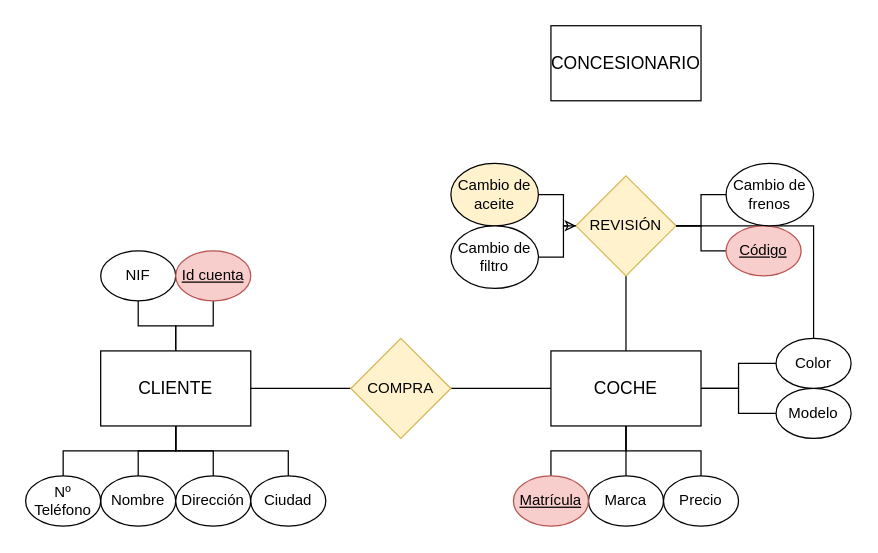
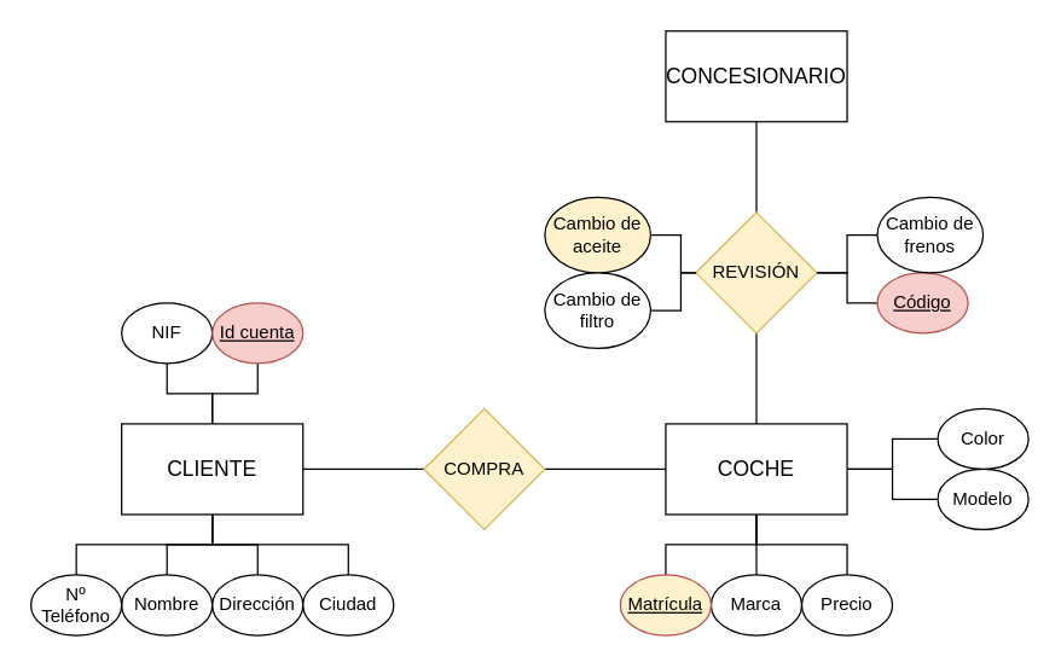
- <mxCell id="37" value="" style="edgeStyle=orthogonalEdgeStyle;rounded=0;orthogonalLoop=1;jettySize=auto;html=1;endArrow=classic;endFill=0;" edge="1" parent="1" source="38" target="32"><mxGeometry relative="1" as="geometry" /></mxCell>
+ <mxCell id="37" value="" style="edgeStyle=orthogonalEdgeStyle;rounded=0;orthogonalLoop=1;jettySize=auto;html=1;endArrow=none;endFill=0;" edge="1" parent="1" source="38" target="32"><mxGeometry relative="1" as="geometry" /></mxCell>
- <mxCell id="30" value="" style="edgeStyle=orthogonalEdgeStyle;rounded=0;orthogonalLoop=1;jettySize=auto;html=1;endArrow=none;endFill=0;" edge="1" parent="1" source="32" target="12"><mxGeometry relative="1" as="geometry" /></mxCell>
+ <mxCell id="30" value="" style="edgeStyle=orthogonalEdgeStyle;rounded=0;orthogonalLoop=1;jettySize=auto;html=1;endArrow=none;endFill=0;" edge="1" parent="1" source="32" target="26"><mxGeometry relative="1" as="geometry" /></mxCell>
- <mxCell id="10" value="Matrícula" style="ellipse;whiteSpace=wrap;html=1;fillColor=#f8cecc;strokeColor=#b85450;fontStyle=4" vertex="1" parent="1"><mxGeometry x="410" y="380" width="60" height="40" as="geometry" /></mxCell>
+ <mxCell id="10" value="Matrícula" style="ellipse;whiteSpace=wrap;html=1;fillColor=#fff2cc;strokeColor=#b85450;fontStyle=4;" vertex="1" parent="1"><mxGeometry x="410" y="380" width="60" height="40" as="geometry" /></mxCell>
